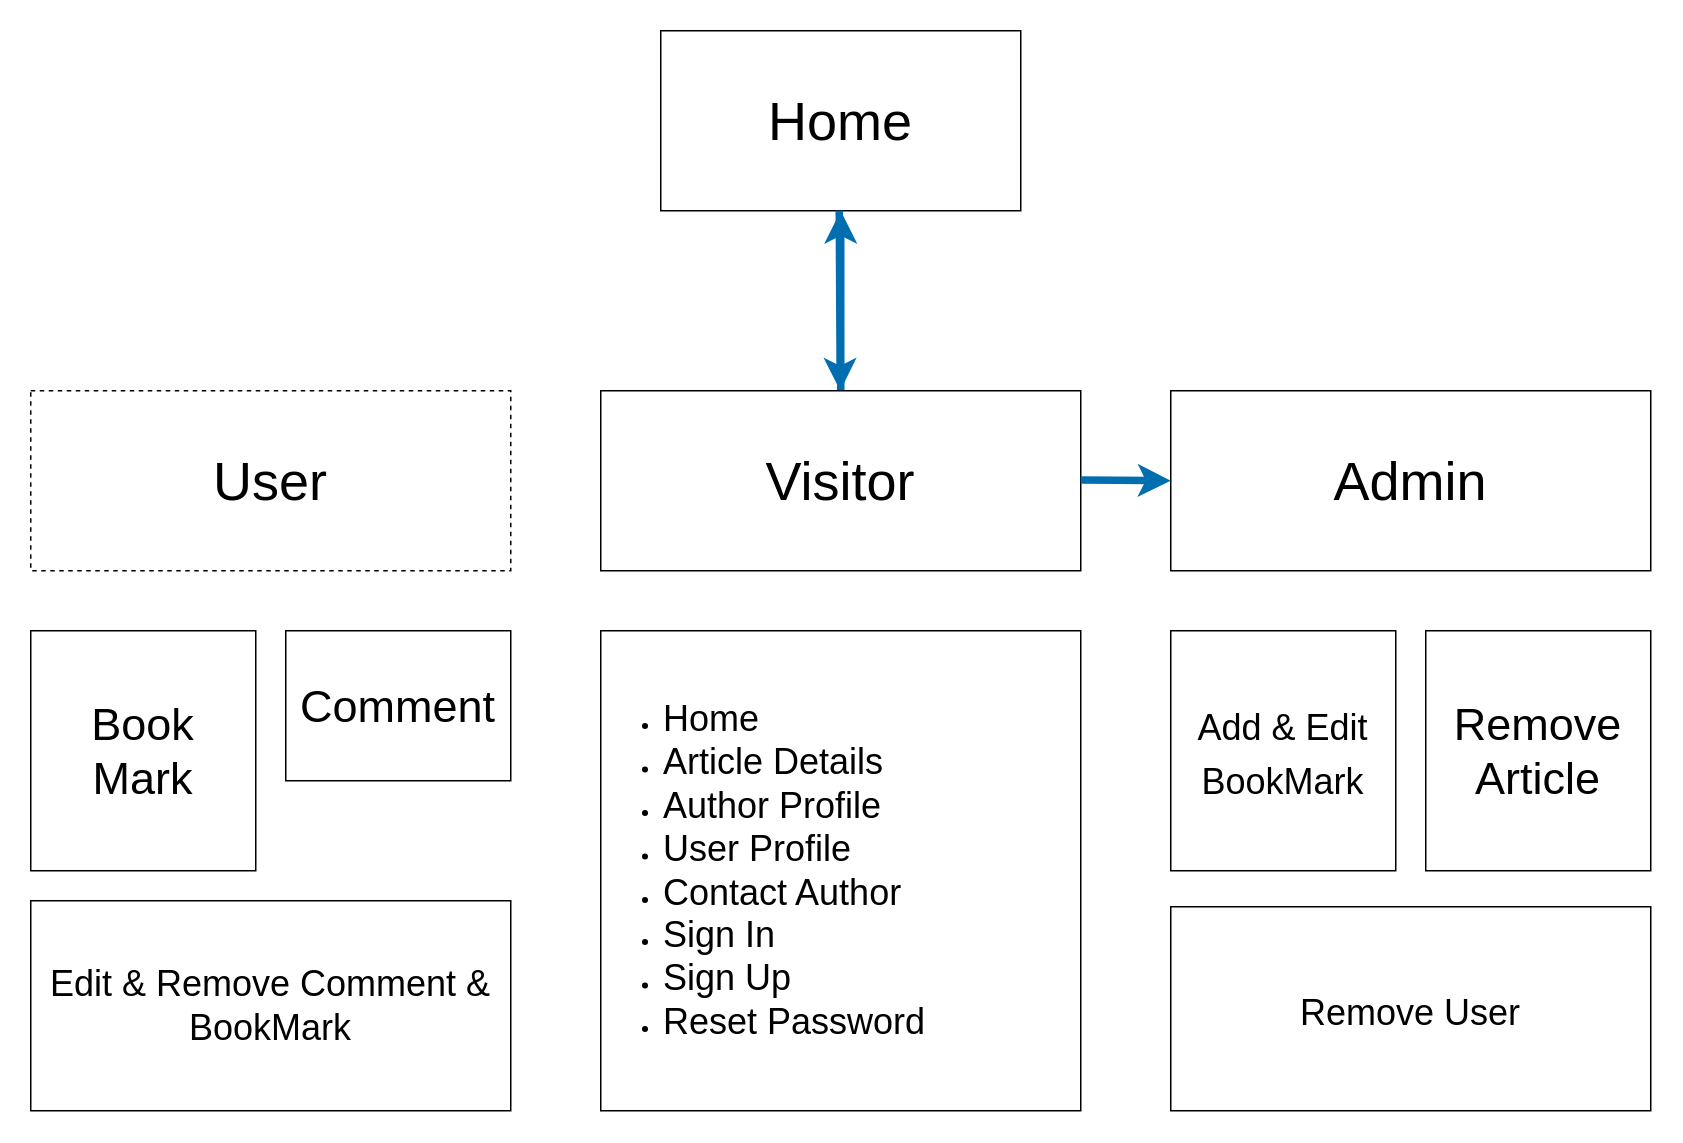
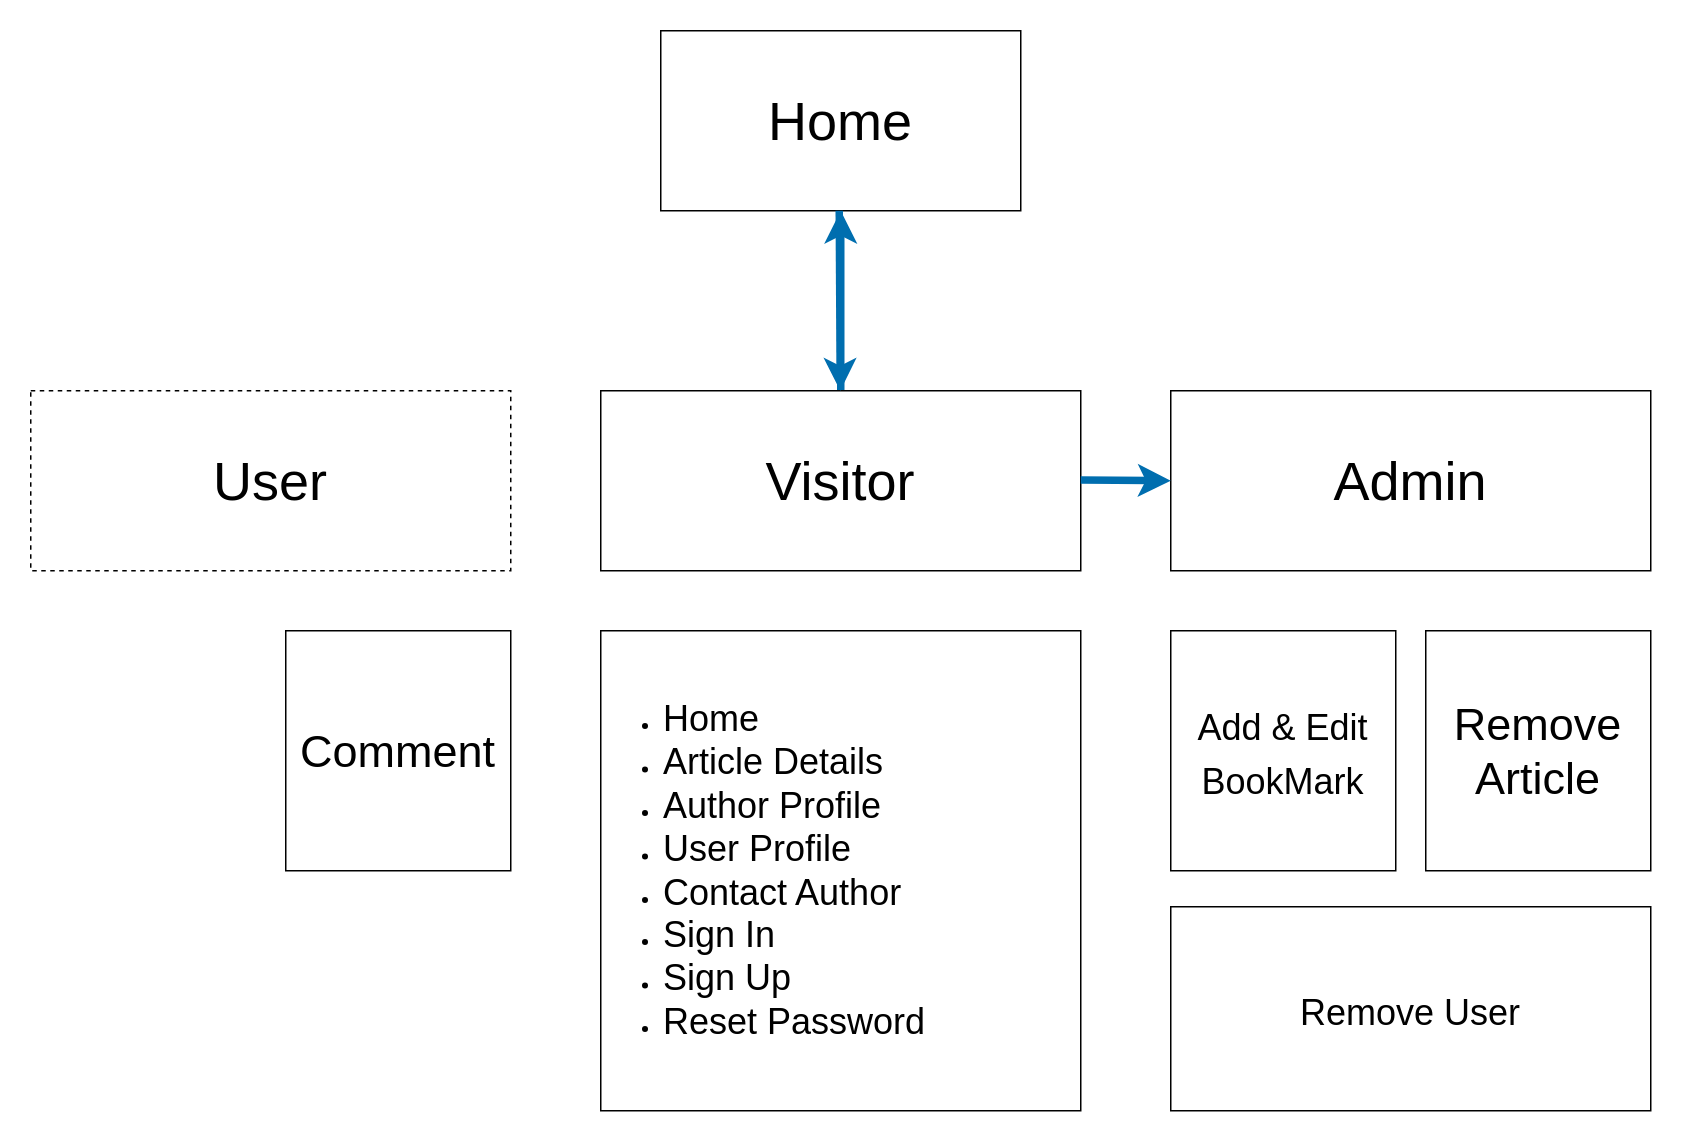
- <mxCell id="6" value="&lt;font style=&quot;font-size: 30px&quot;&gt;Comment&lt;/font&gt;" style="rounded=0;whiteSpace=wrap;html=1;" parent="1" vertex="1"><mxGeometry x="190" y="420" width="150" height="100" as="geometry" /></mxCell>
+ <mxCell id="6" value="&lt;font style=&quot;font-size: 30px&quot;&gt;Comment&lt;/font&gt;" style="rounded=0;whiteSpace=wrap;html=1;" parent="1" vertex="1"><mxGeometry x="190" y="420" width="150" height="160" as="geometry" /></mxCell>
- <mxCell id="8" value="&lt;font style=&quot;font-size: 30px&quot;&gt;Book&lt;br&gt;Mark&lt;/font&gt;" style="rounded=0;whiteSpace=wrap;html=1;" parent="1" vertex="1"><mxGeometry x="20" y="420" width="150" height="160" as="geometry" /></mxCell>
- <mxCell id="15" value="&lt;font style=&quot;font-size: 24px&quot;&gt;Edit &amp;amp; Remove Comment &amp;amp; BookMark&lt;/font&gt;" style="whiteSpace=wrap;html=1;rounded=0;" vertex="1" parent="1"><mxGeometry x="20" y="600" width="320" height="140" as="geometry" /></mxCell>
